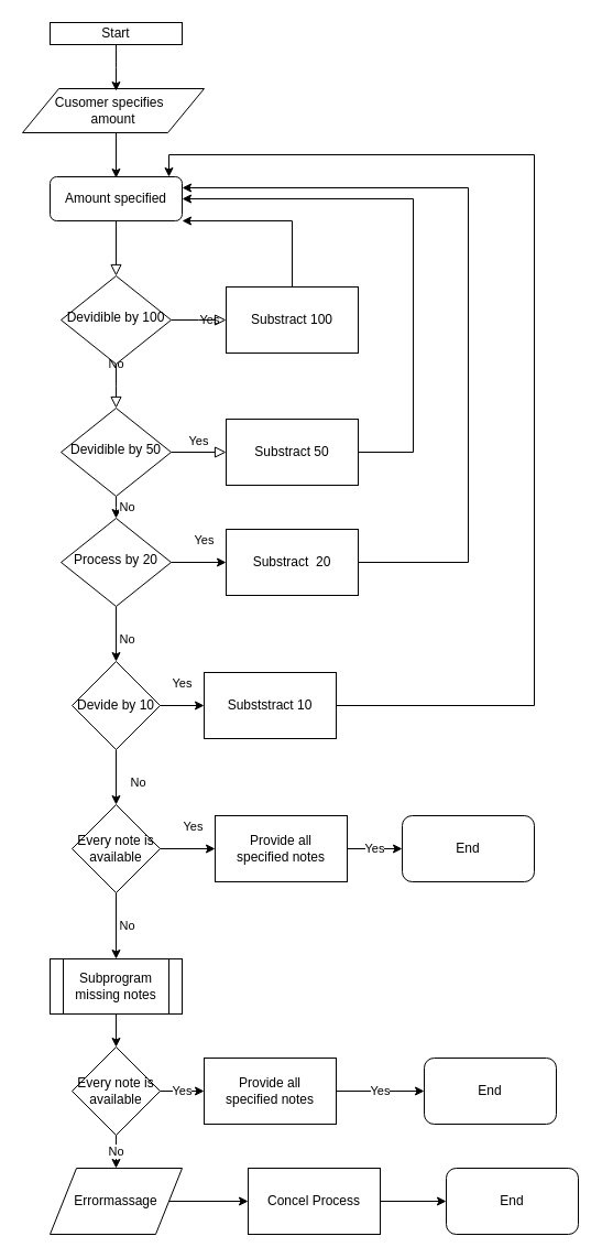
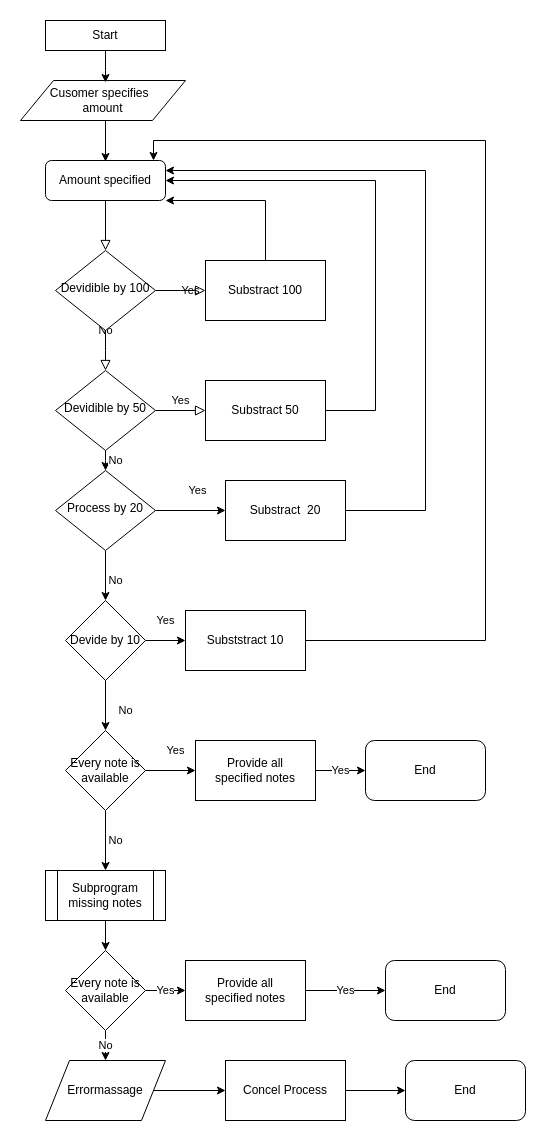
- <mxCell id="33" value="Start" style="rounded=0;whiteSpace=wrap;html=1;" vertex="1" parent="1"><mxGeometry x="45" y="20" width="120" height="20" as="geometry" /></mxCell>
+ <mxCell id="33" value="Start" style="rounded=0;whiteSpace=wrap;html=1;" vertex="1" parent="1"><mxGeometry x="45" y="20" width="120" height="30" as="geometry" /></mxCell>
- <mxCell id="16" value="&lt;span style=&quot;white-space: normal&quot;&gt;Substract&amp;nbsp; 20&lt;/span&gt;" style="rounded=0;whiteSpace=wrap;html=1;" vertex="1" parent="1"><mxGeometry x="205" y="480" width="120" height="60" as="geometry" /></mxCell>
+ <mxCell id="16" value="&lt;span style=&quot;white-space: normal&quot;&gt;Substract&amp;nbsp; 20&lt;/span&gt;" style="rounded=0;whiteSpace=wrap;html=1;" vertex="1" parent="1"><mxGeometry x="225" y="480" width="120" height="60" as="geometry" /></mxCell>
